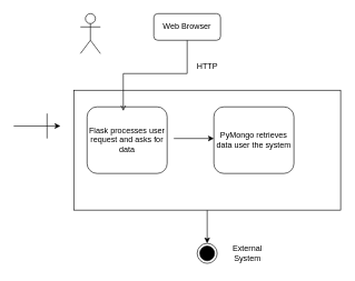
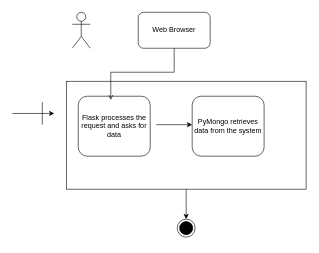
- <mxCell id="3" value="Web Browser" style="rounded=1;whiteSpace=wrap;html=1;" vertex="1" parent="1"><mxGeometry x="230" y="20" width="100" height="40" as="geometry" /></mxCell>
+ <mxCell id="3" value="Web Browser" style="rounded=1;whiteSpace=wrap;html=1;" vertex="1" parent="1"><mxGeometry x="230" y="20" width="120" height="60" as="geometry" /></mxCell>
- <mxCell id="4" value="HTTP" style="text;html=1;align=center;verticalAlign=middle;resizable=0;points=[];autosize=1;strokeColor=none;fillColor=none;" vertex="1" parent="1"><mxGeometry x="285" y="83.75" width="50" height="30" as="geometry" /></mxCell>
- <mxCell id="12" value="Flask processes user request and asks for data" style="rounded=1;whiteSpace=wrap;html=1;" vertex="1" parent="1"><mxGeometry x="130" y="160" width="120" height="100" as="geometry" /></mxCell>
+ <mxCell id="12" value="Flask processes the request and asks for data" style="rounded=1;whiteSpace=wrap;html=1;" vertex="1" parent="1"><mxGeometry x="130" y="160" width="120" height="100" as="geometry" /></mxCell>
- <mxCell id="15" value="PyMongo retrieves data user the system" style="rounded=1;whiteSpace=wrap;html=1;" vertex="1" parent="1"><mxGeometry x="320" y="160" width="120" height="100" as="geometry" /></mxCell>
+ <mxCell id="15" value="PyMongo retrieves data from the system" style="rounded=1;whiteSpace=wrap;html=1;" vertex="1" parent="1"><mxGeometry x="320" y="160" width="120" height="100" as="geometry" /></mxCell>
- <mxCell id="6" value="&lt;div&gt;External&lt;/div&gt;&lt;div&gt;System&lt;br&gt;&lt;/div&gt;" style="text;html=1;align=center;verticalAlign=middle;resizable=0;points=[];autosize=1;strokeColor=none;fillColor=none;" vertex="1" parent="1"><mxGeometry x="335" y="360" width="70" height="40" as="geometry" /></mxCell>
